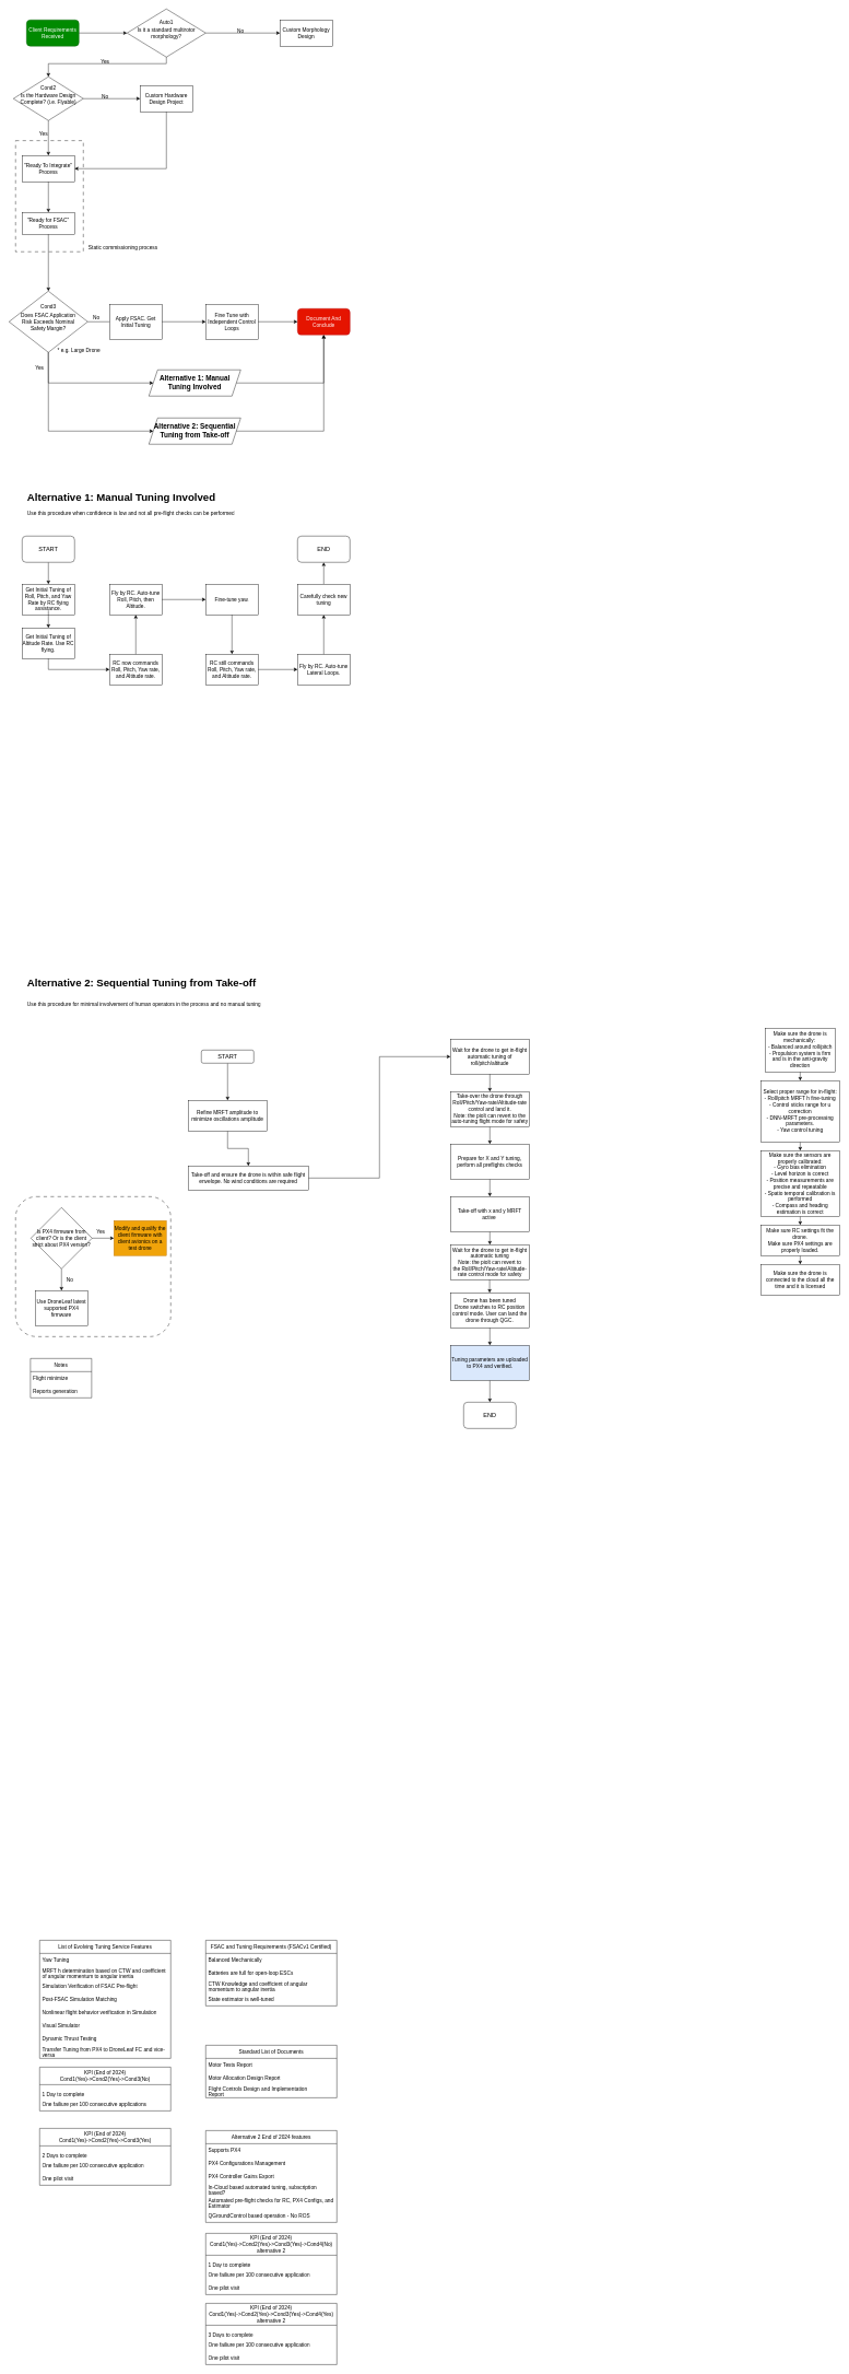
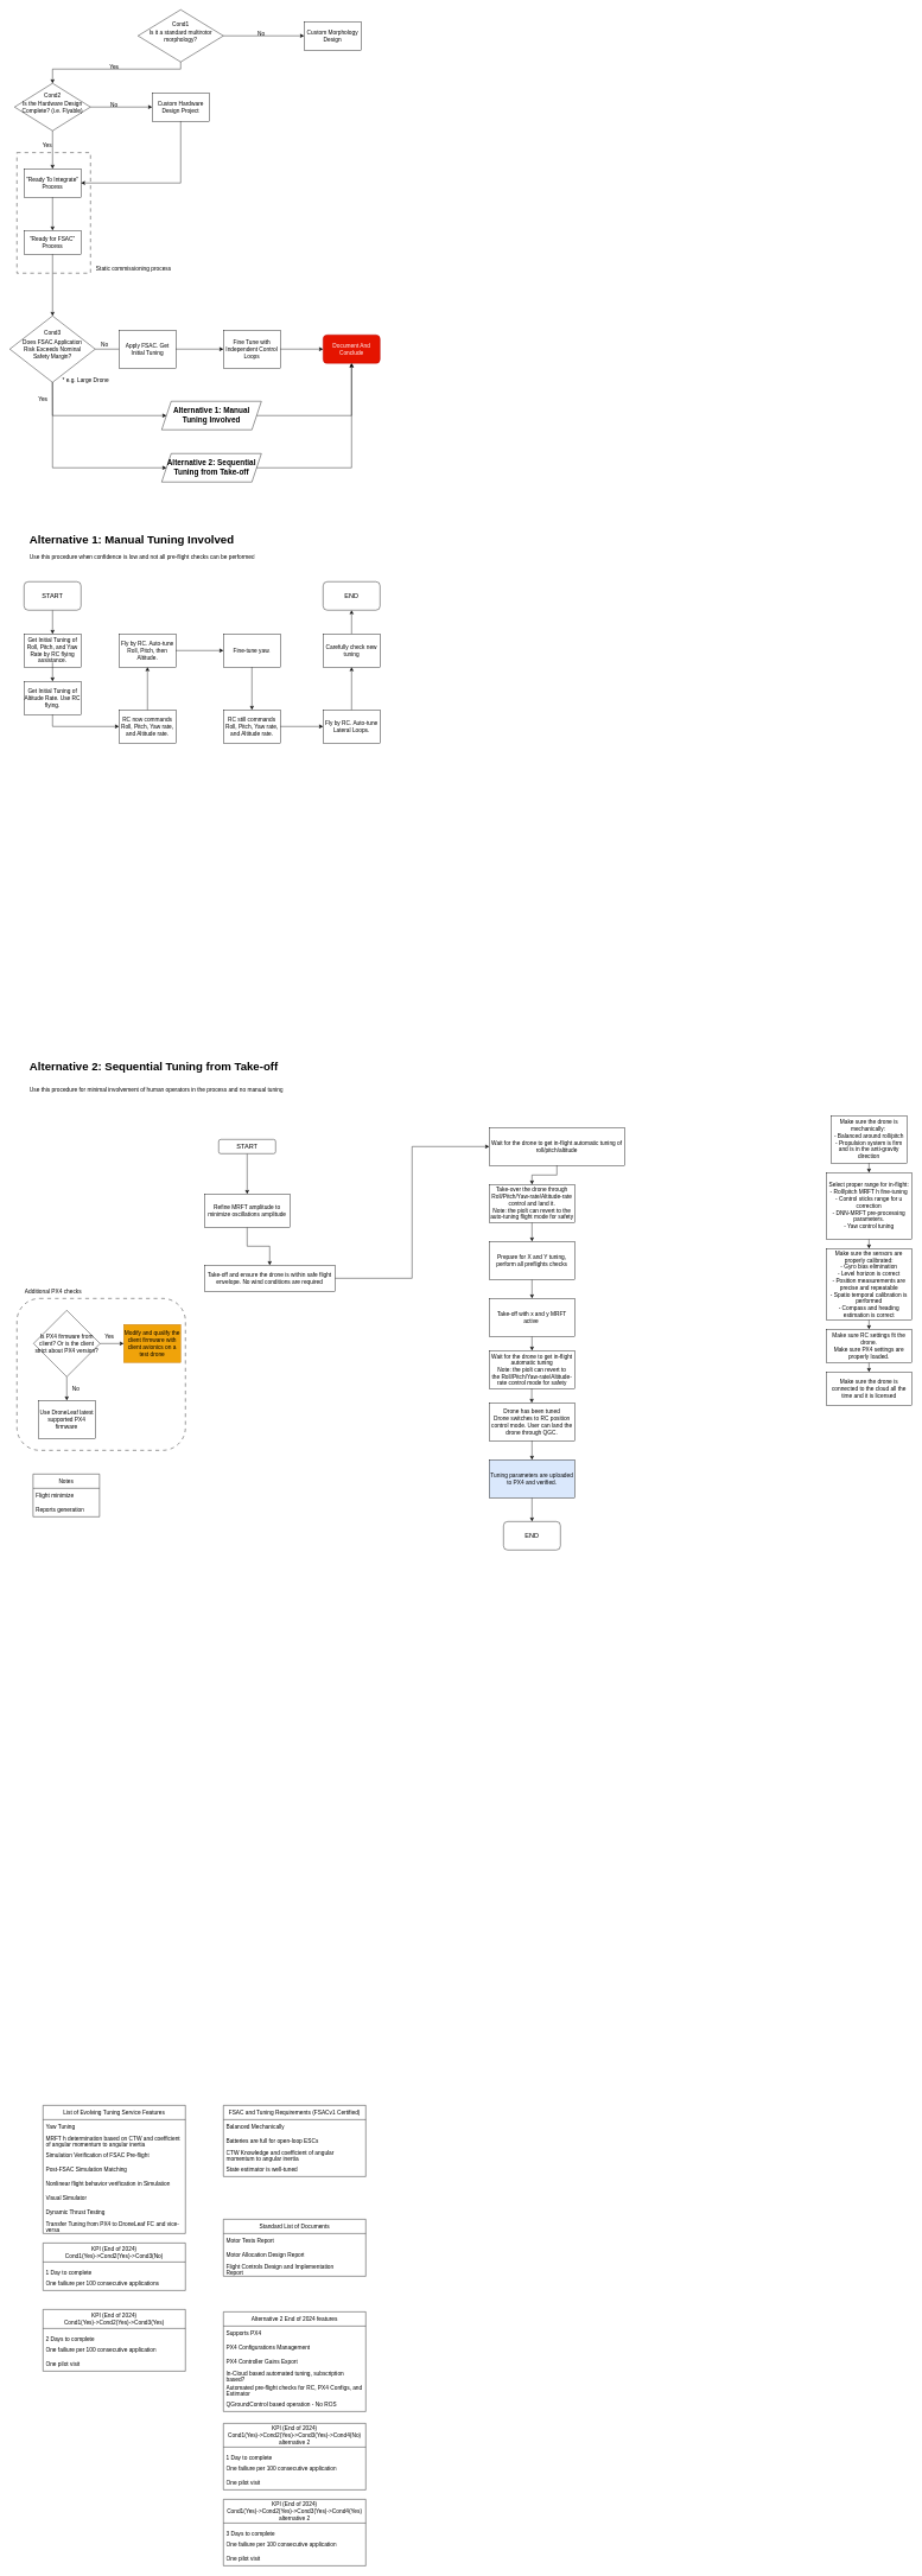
- <mxCell id="51" value="Auto1" style="text;html=1;align=center;verticalAlign=middle;whiteSpace=wrap;rounded=0;" parent="1" vertex="1"><mxGeometry x="350" y="35" width="60" height="30" as="geometry" /></mxCell>
+ <mxCell id="51" value="Cond1" style="text;html=1;align=center;verticalAlign=middle;whiteSpace=wrap;rounded=0;" parent="1" vertex="1"><mxGeometry x="350" y="35" width="60" height="30" as="geometry" /></mxCell>
- <mxCell id="5" value="Client Requirements Received" style="rounded=1;whiteSpace=wrap;html=1;fillColor=#008a00;fontColor=#ffffff;strokeColor=#005700;" parent="1" vertex="1"><mxGeometry x="60" y="45" width="120" height="60" as="geometry" /></mxCell>
- <mxCell id="9" value="" style="endArrow=classic;html=1;rounded=0;exitX=1;exitY=0.5;exitDx=0;exitDy=0;" parent="1" source="5" target="4" edge="1"><mxGeometry width="50" height="50" relative="1" as="geometry"><mxPoint x="420" y="445" as="sourcePoint" /><mxPoint x="470" y="395" as="targetPoint" /></mxGeometry></mxCell>
- <mxCell id="101" value="Wait for the drone to get in-flight automatic tuning of roll/pitch/altitude" style="rounded=0;whiteSpace=wrap;html=1;" parent="1" vertex="1"><mxGeometry x="1030" y="2375" width="180" height="80" as="geometry" /></mxCell>
+ <mxCell id="101" value="Wait for the drone to get in-flight automatic tuning of roll/pitch/altitude" style="rounded=0;whiteSpace=wrap;html=1;" parent="1" vertex="1"><mxGeometry x="1030" y="2375" width="285" height="80" as="geometry" /></mxCell>
+ <mxCell id="142" value="Additional PX4 checks" style="text;html=1;align=left;verticalAlign=middle;whiteSpace=wrap;rounded=0;" vertex="1" parent="1"><mxGeometry x="50" y="2705" width="130" height="30" as="geometry" /></mxCell>
